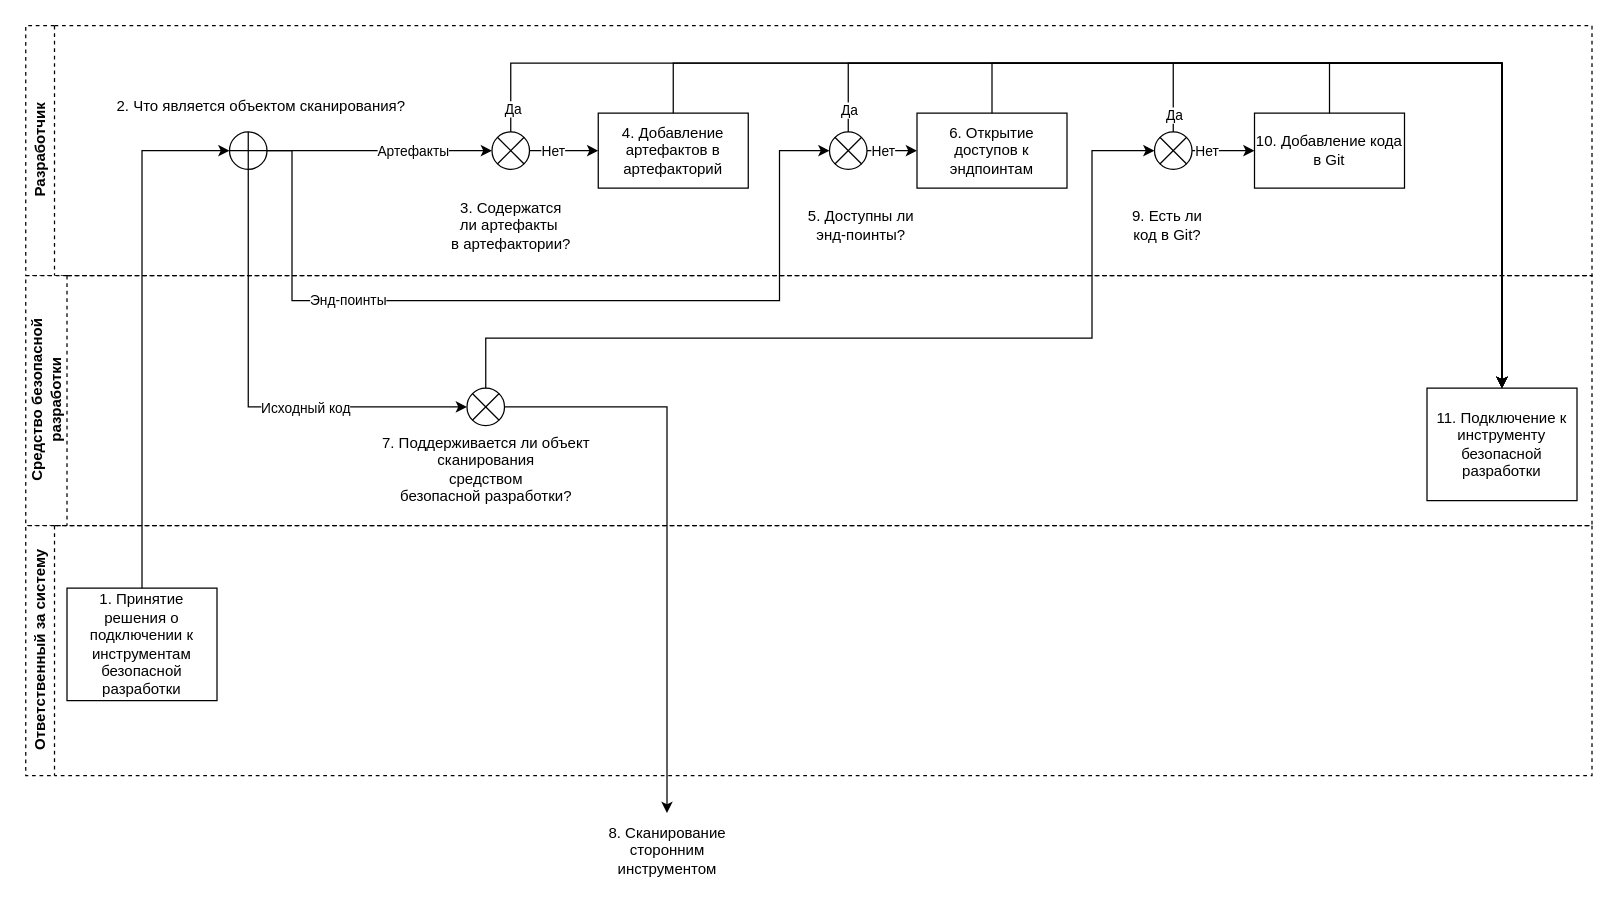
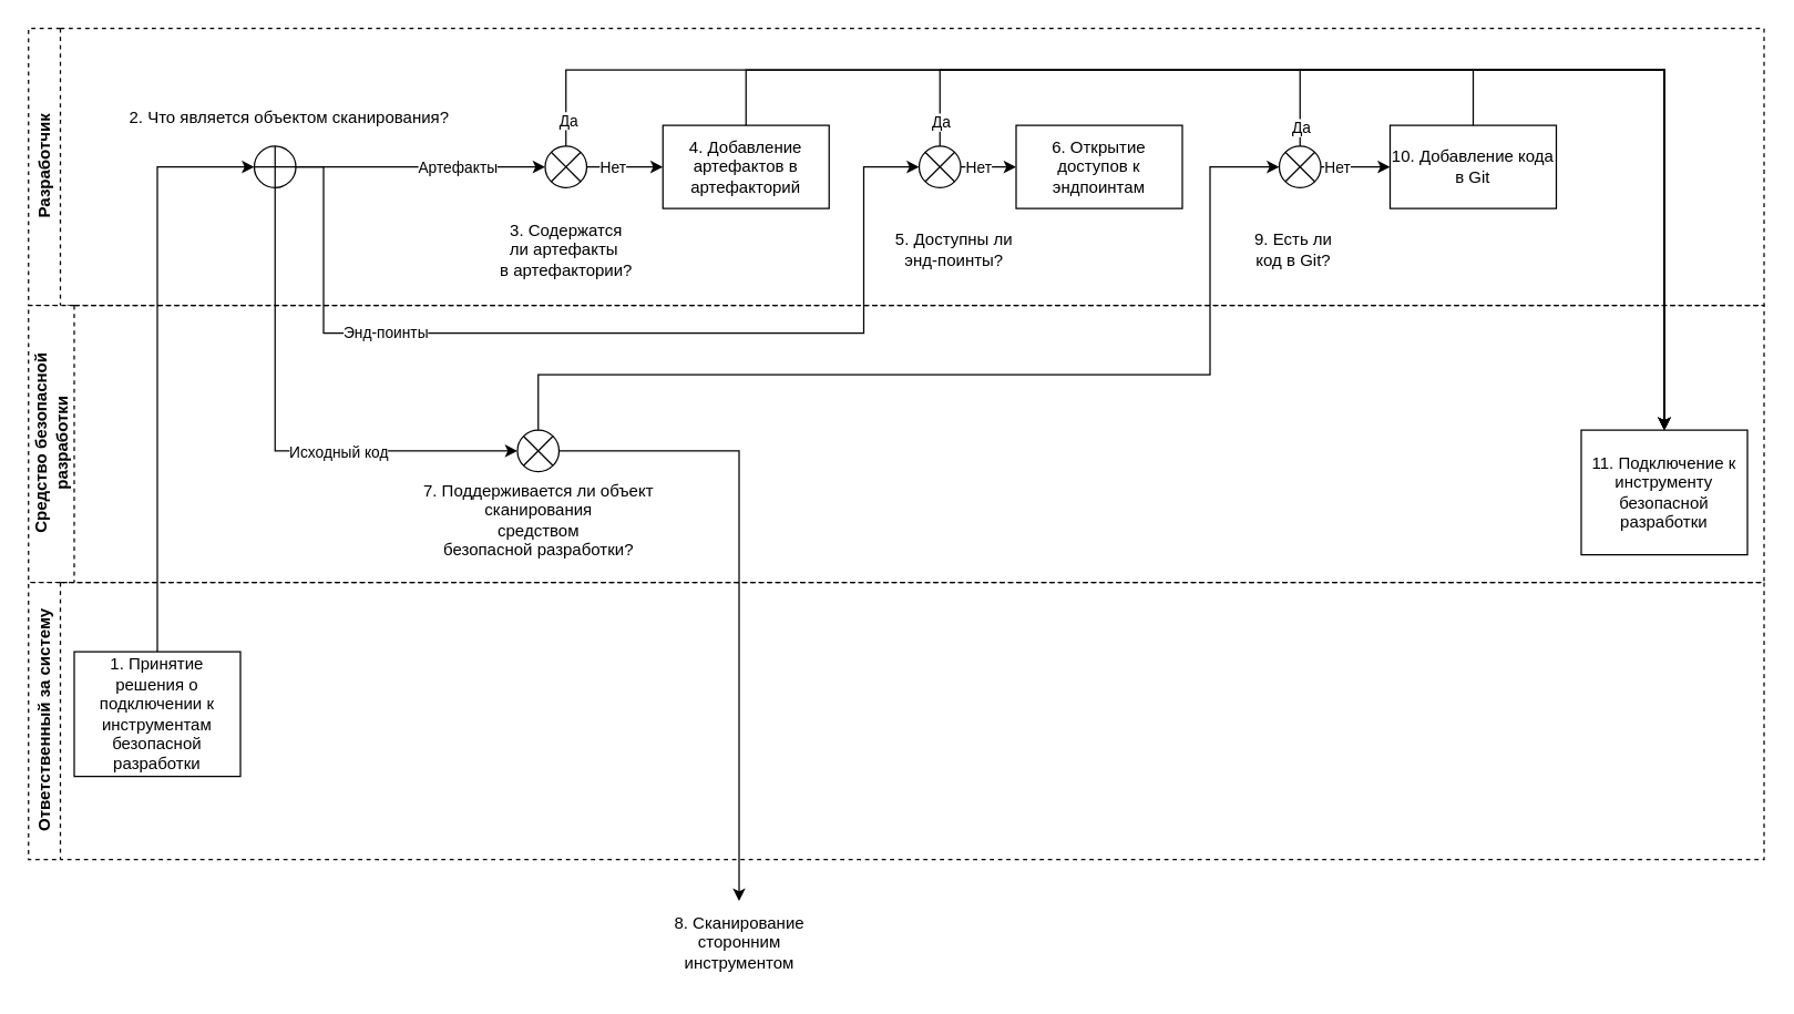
- <mxCell id="36" style="edgeStyle=orthogonalEdgeStyle;rounded=0;orthogonalLoop=1;jettySize=auto;html=1;entryX=0.5;entryY=0;entryDx=0;entryDy=0;" edge="1" parent="1" source="22" target="28"><mxGeometry relative="1" as="geometry"><Array as="points"><mxPoint x="793" y="50" /><mxPoint x="1201" y="50" /></Array></mxGeometry></mxCell>
